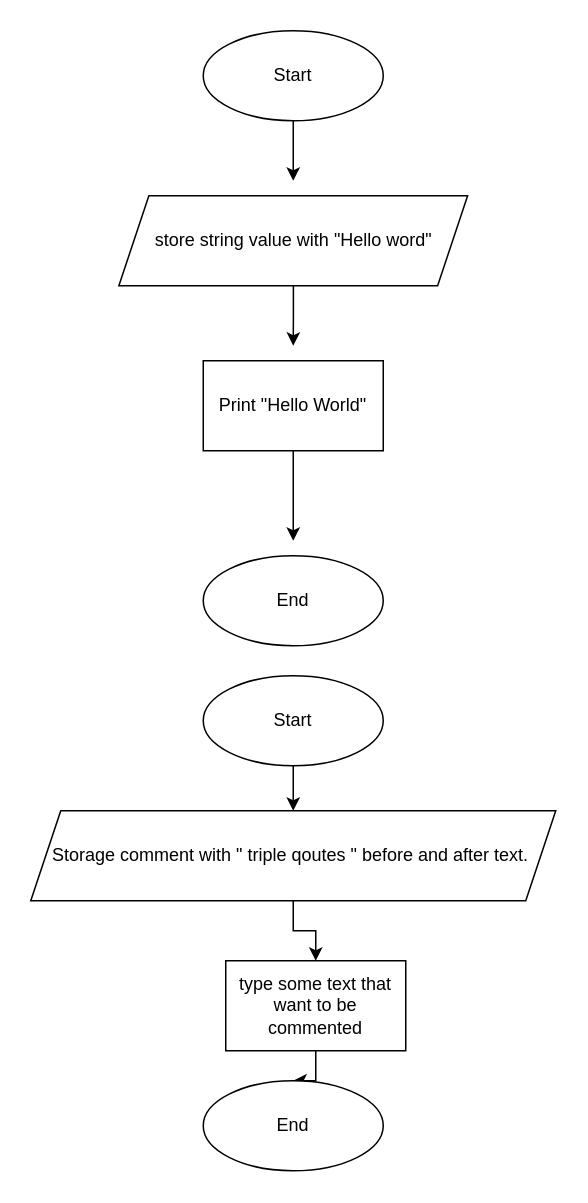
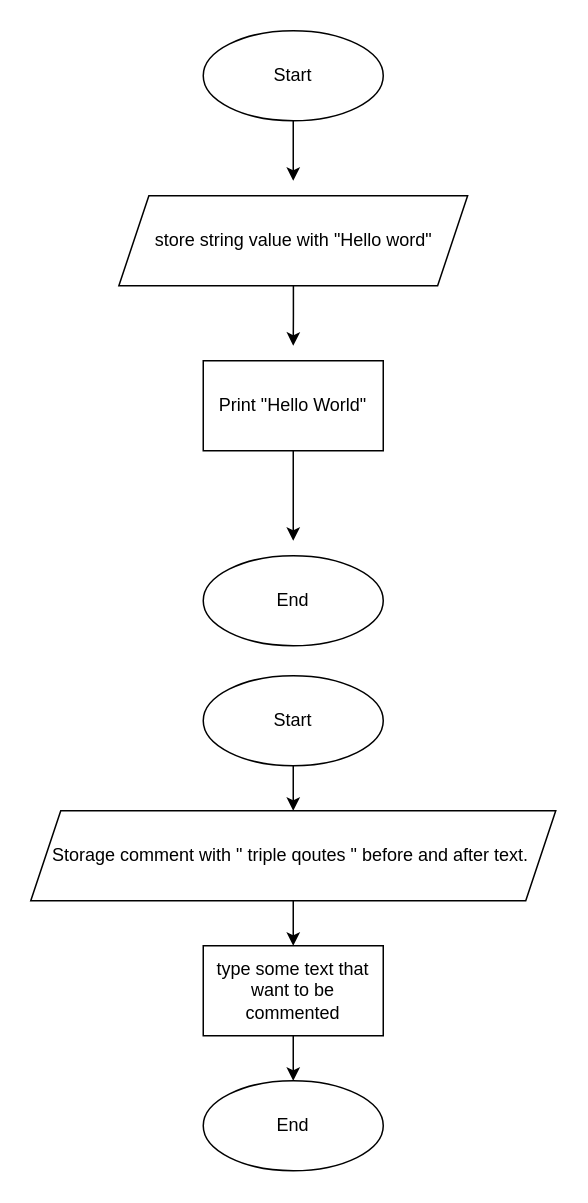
- <mxCell id="14" value="type some text that want to be commented" style="whiteSpace=wrap;html=1;" vertex="1" parent="1"><mxGeometry x="150" y="640" width="120" height="60" as="geometry" /></mxCell>
+ <mxCell id="14" value="type some text that want to be commented" style="whiteSpace=wrap;html=1;" vertex="1" parent="1"><mxGeometry x="135" y="630" width="120" height="60" as="geometry" /></mxCell>
